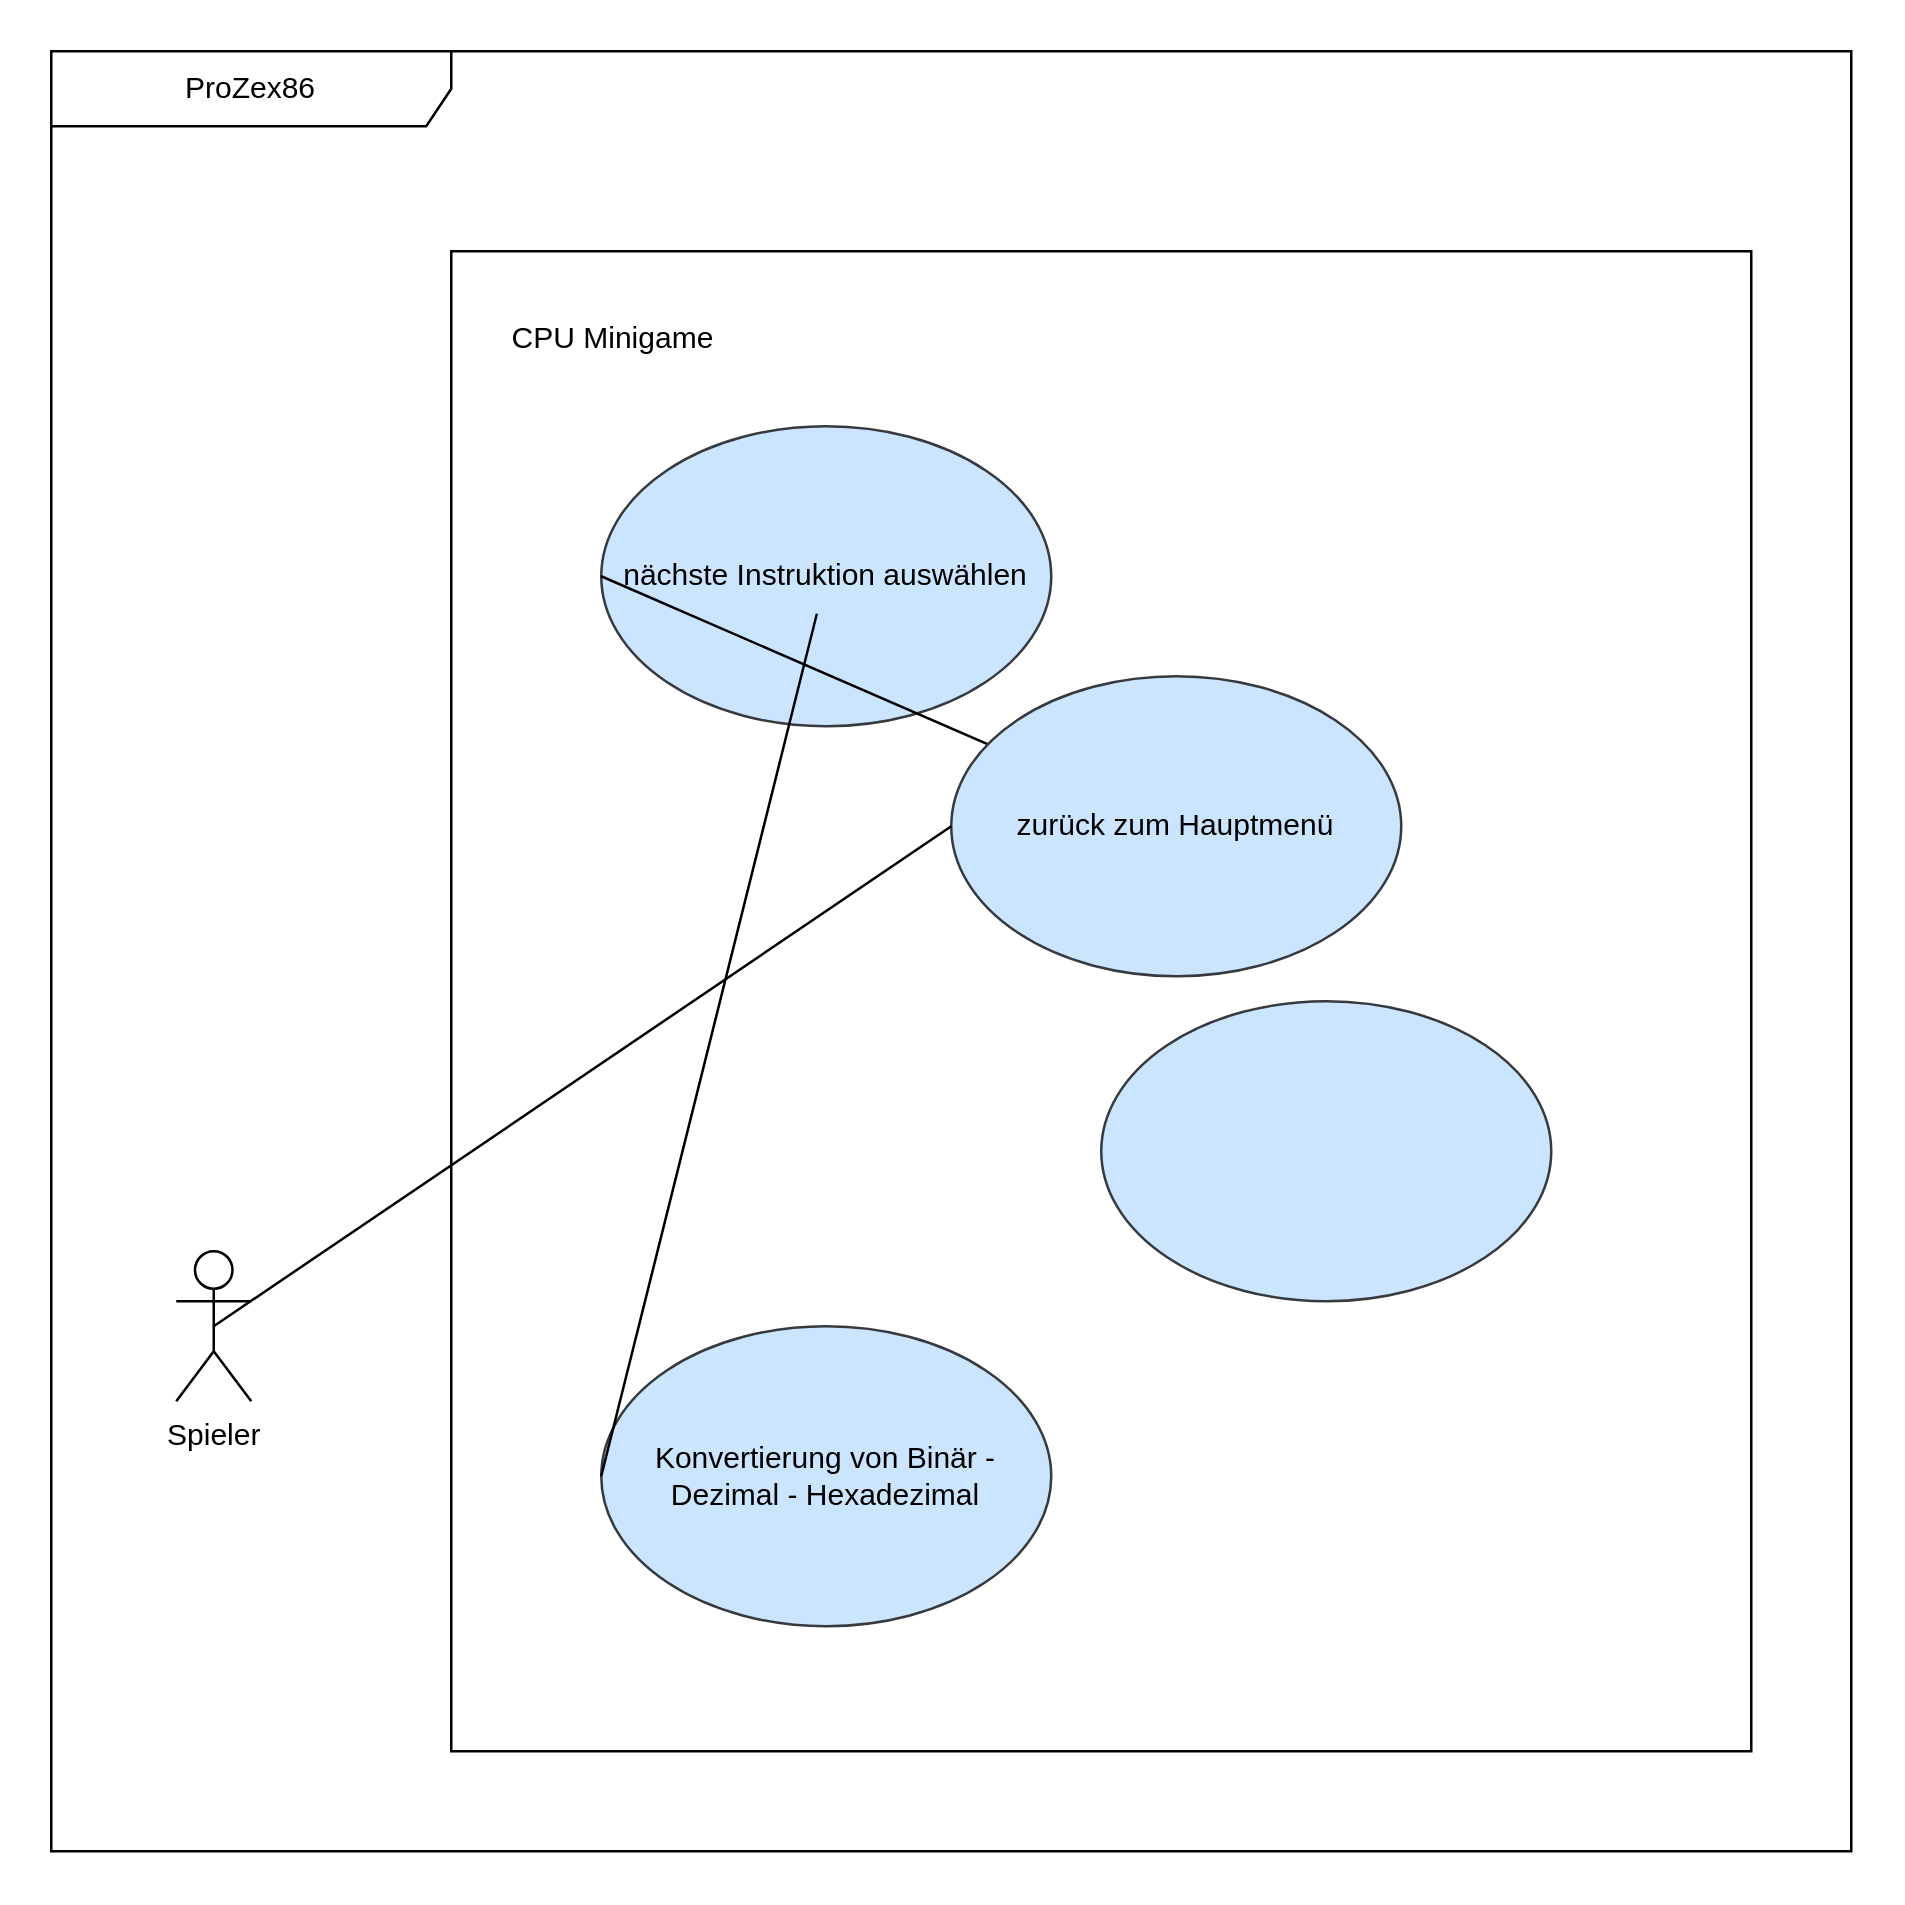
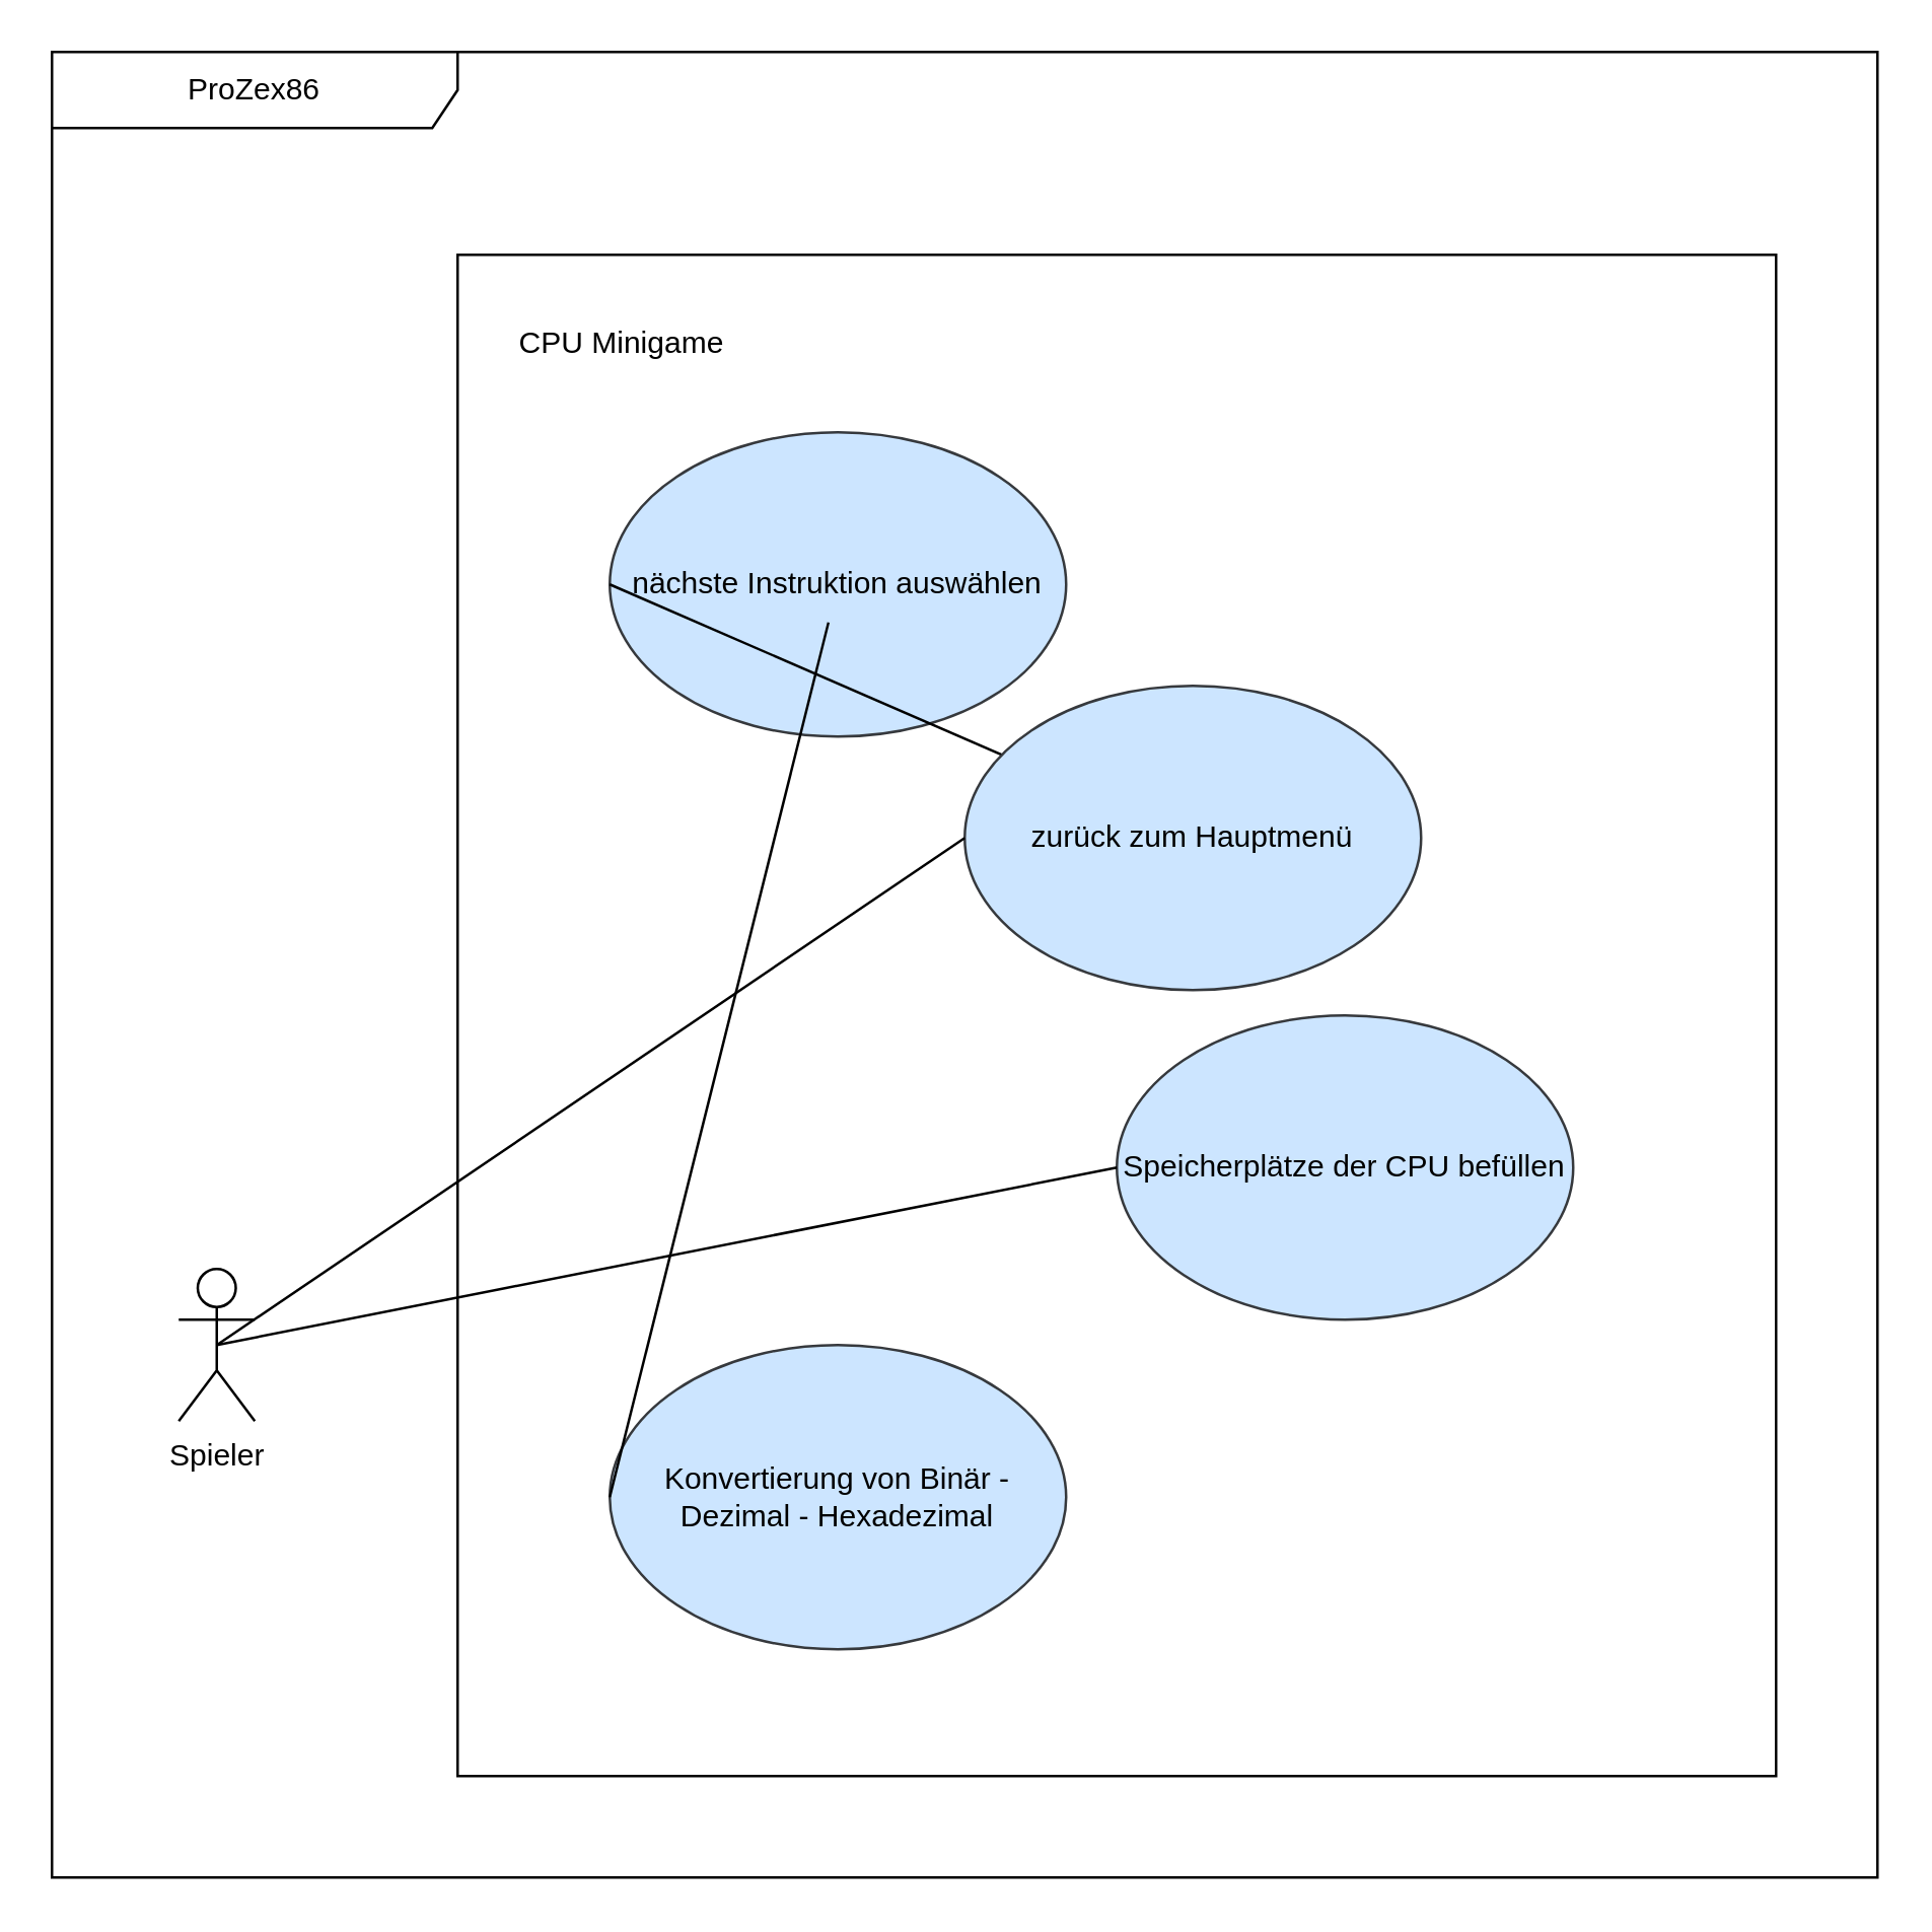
+ <mxCell id="9" value="Speicherplätze der CPU befüllen" style="html=1;strokeColor=none;fillColor=none;align=center;verticalAlign=middle;rotatable=0;whiteSpace=wrap;" parent="8" vertex="1"><mxGeometry y="45" width="180" height="30" as="geometry" /></mxCell>
+ <mxCell id="10" style="rounded=0;orthogonalLoop=1;jettySize=auto;html=1;entryX=0.5;entryY=0.5;entryDx=0;entryDy=0;entryPerimeter=0;exitX=0;exitY=0.5;exitDx=0;exitDy=0;endArrow=none;endFill=0;" parent="2" source="9" target="3" edge="1"><mxGeometry relative="1" as="geometry" /></mxCell>
